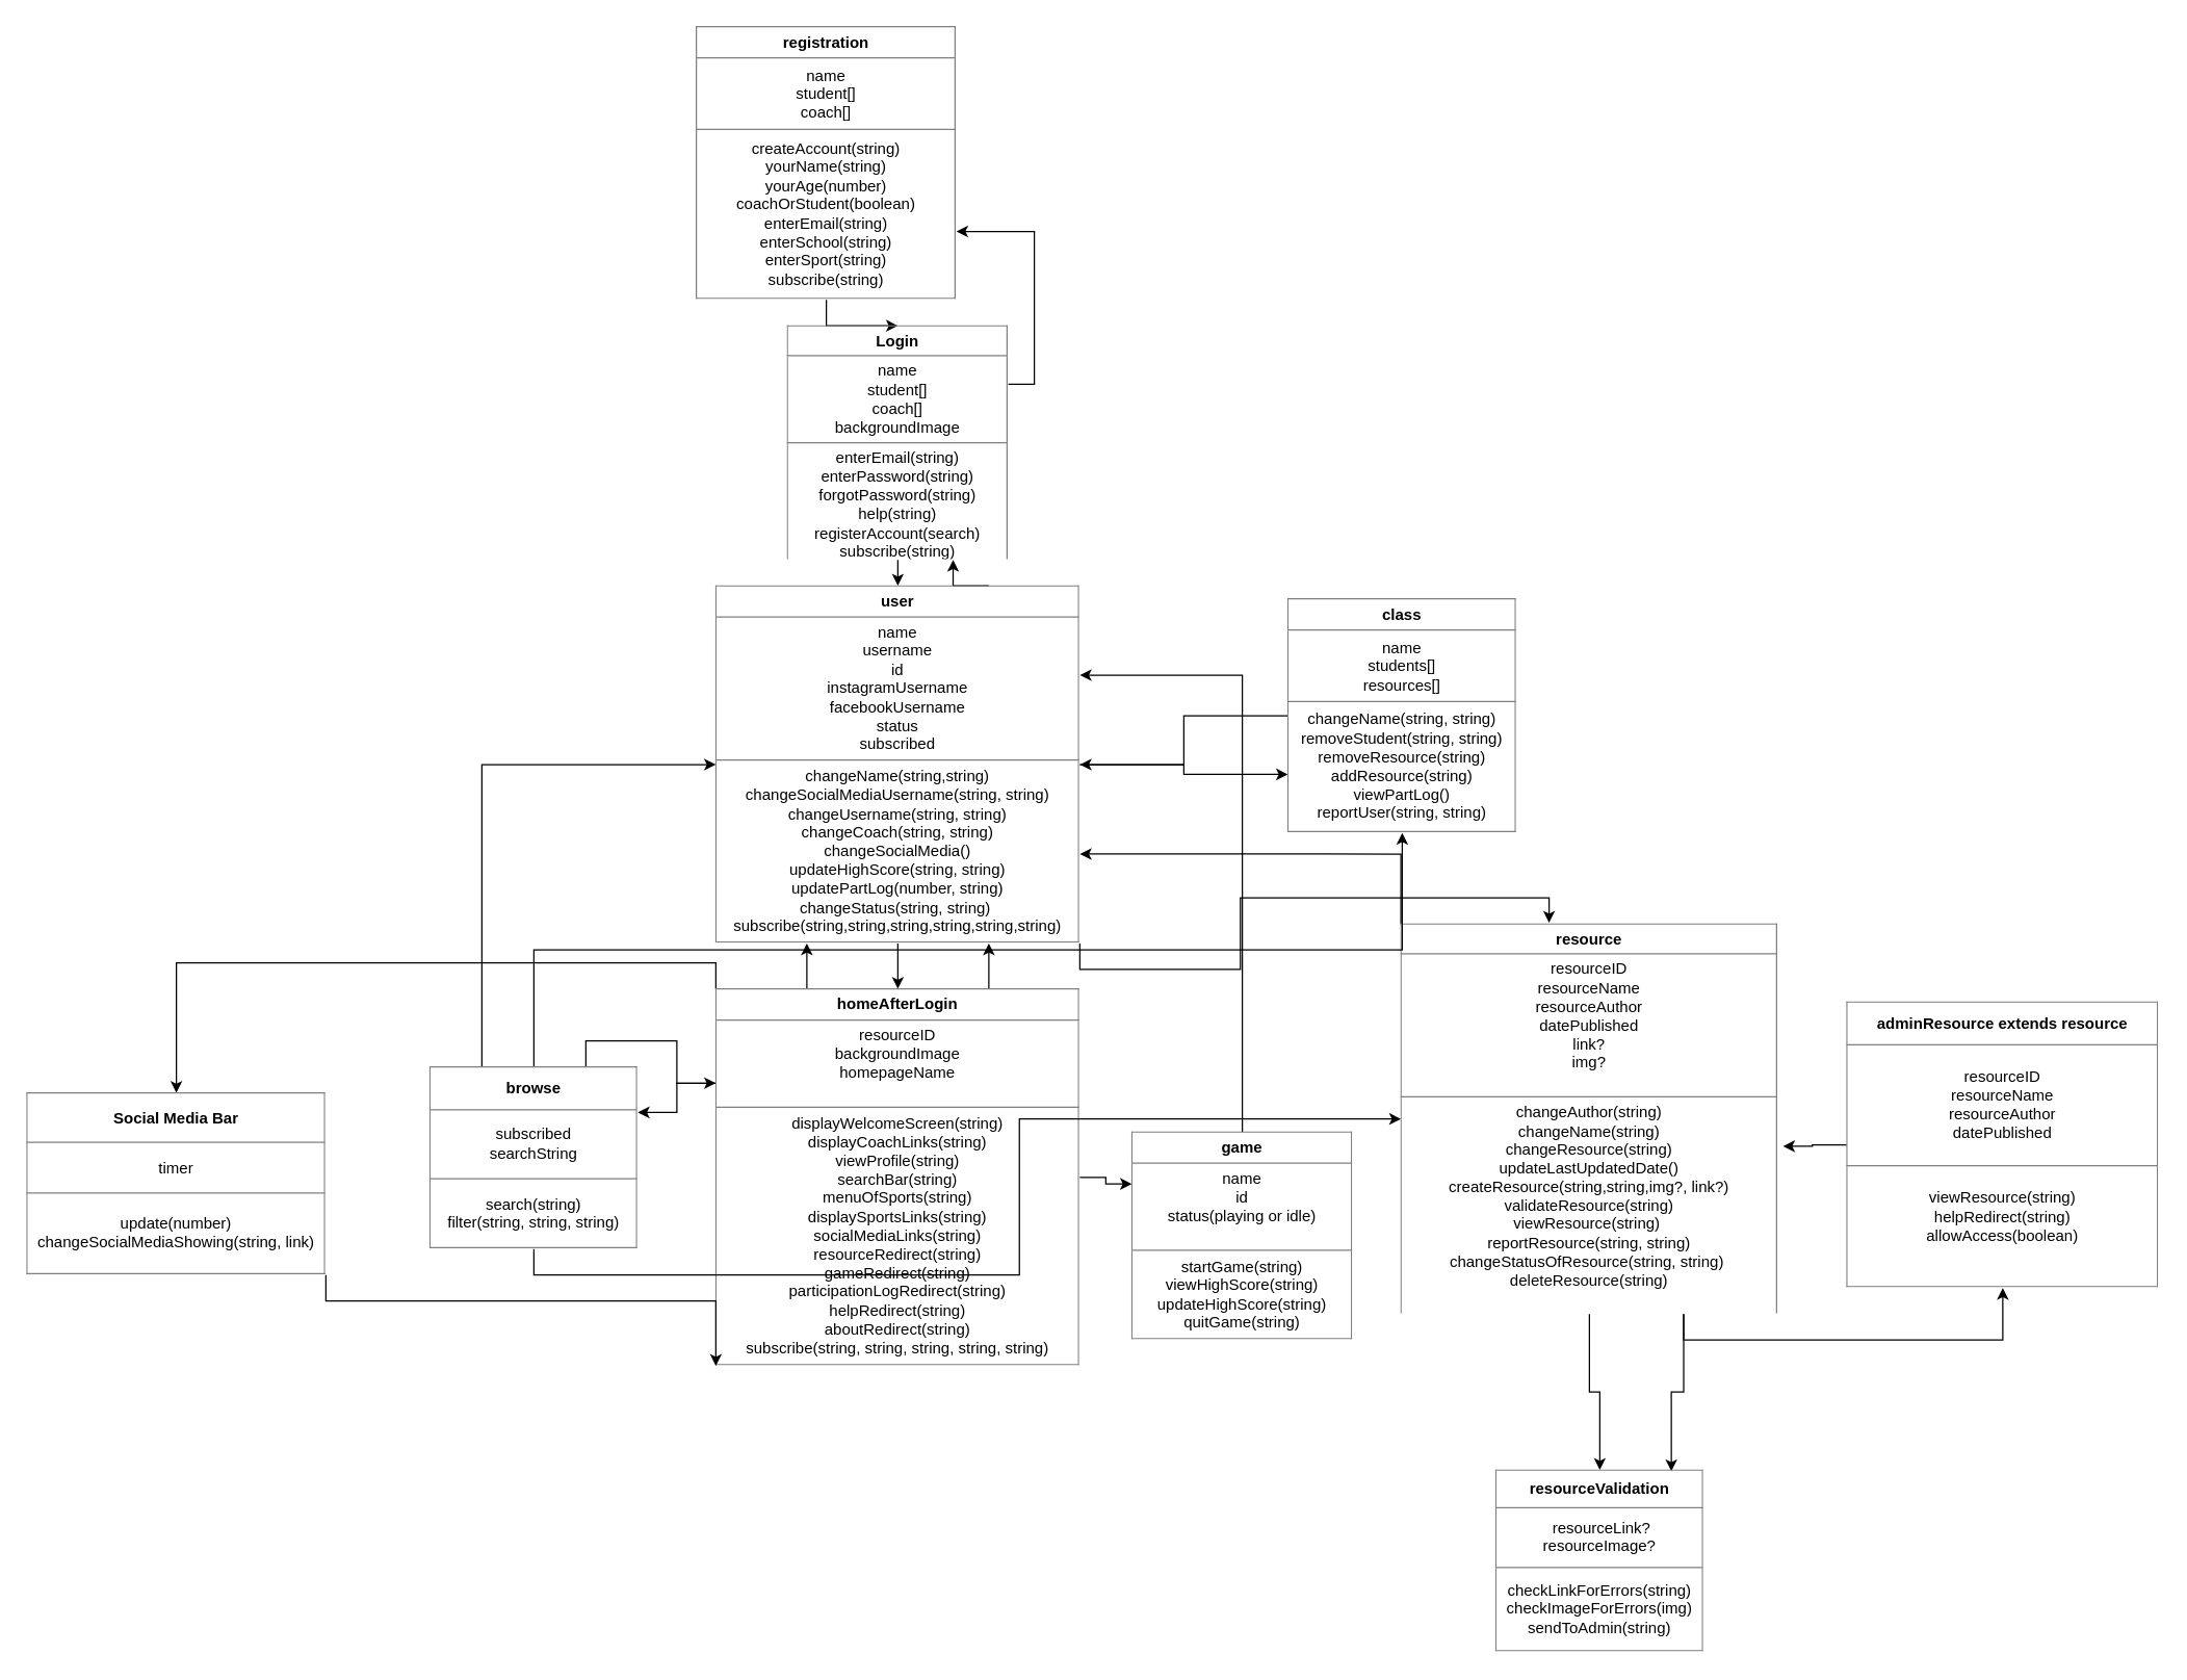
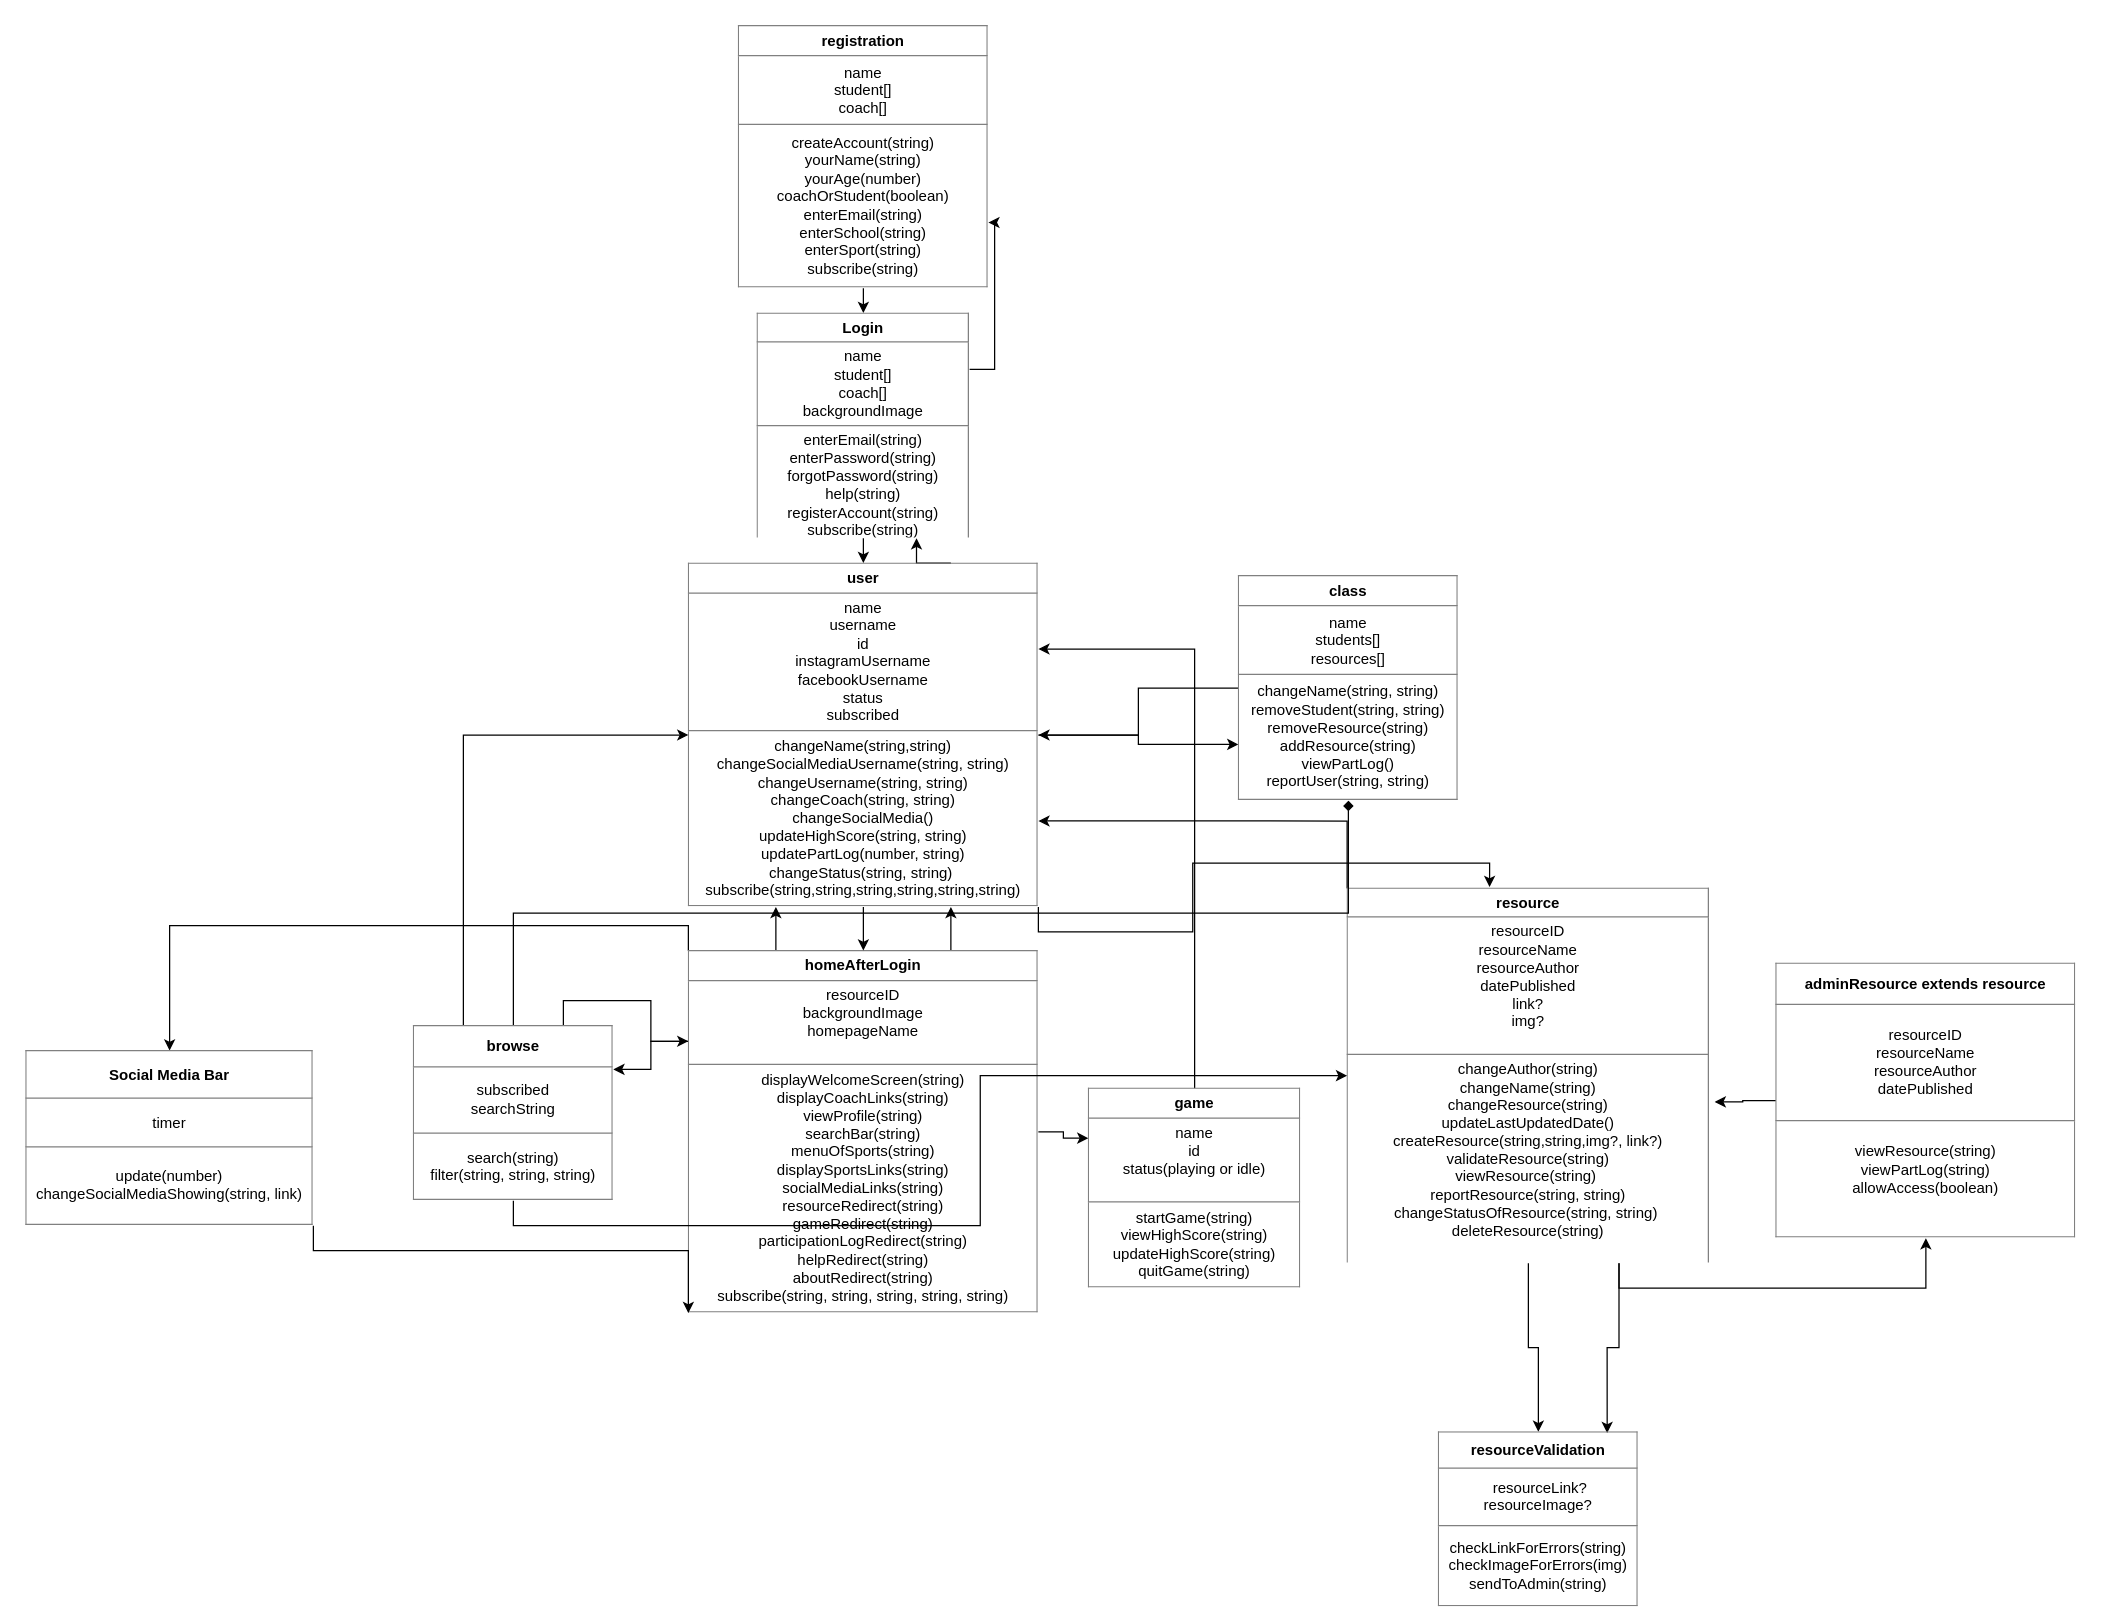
- <mxCell id="26" value="&lt;table border=&quot;1&quot; width=&quot;100%&quot; cellpadding=&quot;4&quot; style=&quot;width: 100% ; height: 100% ; border-collapse: collapse&quot;&gt;&lt;tbody&gt;&lt;tr&gt;&lt;th align=&quot;center&quot;&gt;registration&lt;/th&gt;&lt;/tr&gt;&lt;tr&gt;&lt;td align=&quot;center&quot;&gt;name&lt;br&gt;student[]&lt;br&gt;coach[]&lt;/td&gt;&lt;/tr&gt;&lt;tr&gt;&lt;td align=&quot;center&quot;&gt;createAccount(string)&lt;br&gt;yourName(string)&lt;br&gt;yourAge(number)&lt;br&gt;coachOrStudent(boolean)&lt;br&gt;enterEmail(string)&lt;br&gt;enterSchool(string)&lt;br&gt;enterSport(string)&lt;br&gt;subscribe(string)&lt;/td&gt;&lt;/tr&gt;&lt;/tbody&gt;&lt;/table&gt;" style="text;html=1;strokeColor=none;fillColor=none;overflow=fill;" vertex="1" parent="1"><mxGeometry x="535" y="20" width="200" height="210" as="geometry" /></mxCell>
+ <mxCell id="26" value="&lt;table border=&quot;1&quot; width=&quot;100%&quot; cellpadding=&quot;4&quot; style=&quot;width: 100% ; height: 100% ; border-collapse: collapse&quot;&gt;&lt;tbody&gt;&lt;tr&gt;&lt;th align=&quot;center&quot;&gt;registration&lt;/th&gt;&lt;/tr&gt;&lt;tr&gt;&lt;td align=&quot;center&quot;&gt;name&lt;br&gt;student[]&lt;br&gt;coach[]&lt;/td&gt;&lt;/tr&gt;&lt;tr&gt;&lt;td align=&quot;center&quot;&gt;createAccount(string)&lt;br&gt;yourName(string)&lt;br&gt;yourAge(number)&lt;br&gt;coachOrStudent(boolean)&lt;br&gt;enterEmail(string)&lt;br&gt;enterSchool(string)&lt;br&gt;enterSport(string)&lt;br&gt;subscribe(string)&lt;/td&gt;&lt;/tr&gt;&lt;/tbody&gt;&lt;/table&gt;" style="text;html=1;strokeColor=none;fillColor=none;overflow=fill;" vertex="1" parent="1"><mxGeometry x="590" y="20" width="200" height="210" as="geometry" /></mxCell>
- <mxCell id="36" value="&lt;table border=&quot;1&quot; width=&quot;100%&quot; cellpadding=&quot;4&quot; style=&quot;width: 100% ; height: 100% ; border-collapse: collapse&quot;&gt;&lt;tbody&gt;&lt;tr&gt;&lt;th align=&quot;center&quot;&gt;Login&lt;/th&gt;&lt;/tr&gt;&lt;tr&gt;&lt;td align=&quot;center&quot;&gt;name&lt;br&gt;student[]&lt;br&gt;coach[]&lt;br&gt;backgroundImage&lt;/td&gt;&lt;/tr&gt;&lt;tr&gt;&lt;td align=&quot;center&quot;&gt;enterEmail(string)&lt;br&gt;enterPassword(string)&lt;br&gt;forgotPassword(string)&lt;br&gt;help(string)&lt;br&gt;registerAccount(search)&lt;br&gt;subscribe(string)&lt;/td&gt;&lt;/tr&gt;&lt;/tbody&gt;&lt;/table&gt;" style="text;html=1;strokeColor=none;fillColor=none;overflow=fill;" vertex="1" parent="1"><mxGeometry x="605" y="250" width="170" height="180" as="geometry" /></mxCell>
+ <mxCell id="36" value="&lt;table border=&quot;1&quot; width=&quot;100%&quot; cellpadding=&quot;4&quot; style=&quot;width: 100% ; height: 100% ; border-collapse: collapse&quot;&gt;&lt;tbody&gt;&lt;tr&gt;&lt;th align=&quot;center&quot;&gt;Login&lt;/th&gt;&lt;/tr&gt;&lt;tr&gt;&lt;td align=&quot;center&quot;&gt;name&lt;br&gt;student[]&lt;br&gt;coach[]&lt;br&gt;backgroundImage&lt;/td&gt;&lt;/tr&gt;&lt;tr&gt;&lt;td align=&quot;center&quot;&gt;enterEmail(string)&lt;br&gt;enterPassword(string)&lt;br&gt;forgotPassword(string)&lt;br&gt;help(string)&lt;br&gt;registerAccount(string)&lt;br&gt;subscribe(string)&lt;/td&gt;&lt;/tr&gt;&lt;/tbody&gt;&lt;/table&gt;" style="text;html=1;strokeColor=none;fillColor=none;overflow=fill;" vertex="1" parent="1"><mxGeometry x="605" y="250" width="170" height="180" as="geometry" /></mxCell>
- <mxCell id="28" style="edgeStyle=orthogonalEdgeStyle;rounded=0;orthogonalLoop=1;jettySize=auto;html=1;exitX=0.5;exitY=0;exitDx=0;exitDy=0;entryX=0.5;entryY=1;entryDx=0;entryDy=0;" edge="1" parent="1" source="31" target="22"><mxGeometry relative="1" as="geometry" /></mxCell>
+ <mxCell id="28" style="edgeStyle=orthogonalEdgeStyle;rounded=0;orthogonalLoop=1;jettySize=auto;html=1;exitX=0.5;exitY=0;exitDx=0;exitDy=0;entryX=0.5;entryY=1;entryDx=0;entryDy=0;endArrow=diamond;" edge="1" parent="1" source="31" target="22"><mxGeometry relative="1" as="geometry" /></mxCell>
- <mxCell id="8" value="&lt;table style=&quot;width: 100% ; height: 100% ; border-collapse: collapse&quot; width=&quot;100%&quot; cellpadding=&quot;4&quot; border=&quot;1&quot;&gt;&lt;tbody&gt;&lt;tr&gt;&lt;th align=&quot;center&quot;&gt;&lt;b&gt;adminResource extends resource&lt;/b&gt;&lt;/th&gt;&lt;/tr&gt;&lt;tr&gt;&lt;td align=&quot;center&quot;&gt;resourceID&lt;br&gt;resourceName&lt;br&gt;resourceAuthor&lt;br&gt;datePublished&lt;/td&gt;&lt;/tr&gt;&lt;tr&gt;&lt;td align=&quot;center&quot;&gt;viewResource(string)&lt;br&gt;helpRedirect(string)&lt;br&gt;allowAccess(boolean)&lt;br&gt;&lt;br&gt;&lt;/td&gt;&lt;/tr&gt;&lt;/tbody&gt;&lt;/table&gt;" style="text;html=1;strokeColor=none;fillColor=none;overflow=fill;" vertex="1" parent="1"><mxGeometry x="1420" y="770" width="240" height="220" as="geometry" /></mxCell>
+ <mxCell id="8" value="&lt;table style=&quot;width: 100% ; height: 100% ; border-collapse: collapse&quot; width=&quot;100%&quot; cellpadding=&quot;4&quot; border=&quot;1&quot;&gt;&lt;tbody&gt;&lt;tr&gt;&lt;th align=&quot;center&quot;&gt;&lt;b&gt;adminResource extends resource&lt;/b&gt;&lt;/th&gt;&lt;/tr&gt;&lt;tr&gt;&lt;td align=&quot;center&quot;&gt;resourceID&lt;br&gt;resourceName&lt;br&gt;resourceAuthor&lt;br&gt;datePublished&lt;/td&gt;&lt;/tr&gt;&lt;tr&gt;&lt;td align=&quot;center&quot;&gt;viewResource(string)&lt;br&gt;viewPartLog(string)&lt;br&gt;allowAccess(boolean)&lt;br&gt;&lt;br&gt;&lt;/td&gt;&lt;/tr&gt;&lt;/tbody&gt;&lt;/table&gt;" style="text;html=1;strokeColor=none;fillColor=none;overflow=fill;" vertex="1" parent="1"><mxGeometry x="1420" y="770" width="240" height="220" as="geometry" /></mxCell>
- <mxCell id="9" value="&lt;table style=&quot;width: 100% ; height: 100% ; border-collapse: collapse&quot; width=&quot;100%&quot; cellpadding=&quot;4&quot; border=&quot;1&quot;&gt;&lt;tbody&gt;&lt;tr&gt;&lt;th align=&quot;center&quot;&gt;resourceValidation&lt;/th&gt;&lt;/tr&gt;&lt;tr&gt;&lt;td align=&quot;center&quot;&gt;&amp;nbsp;resourceLink? &lt;br&gt;resourceImage? &lt;br&gt;&lt;/td&gt;&lt;/tr&gt;&lt;tr&gt;&lt;td align=&quot;center&quot;&gt;checkLinkForErrors(string)&lt;br&gt;checkImageForErrors(img)&lt;br&gt;sendToAdmin(string)&lt;br&gt;&lt;/td&gt;&lt;/tr&gt;&lt;/tbody&gt;&lt;/table&gt;" style="text;html=1;strokeColor=none;fillColor=none;overflow=fill;" vertex="1" parent="1"><mxGeometry x="1150" y="1130" width="160" height="140" as="geometry" /></mxCell>
+ <mxCell id="9" value="&lt;table style=&quot;width: 100% ; height: 100% ; border-collapse: collapse&quot; width=&quot;100%&quot; cellpadding=&quot;4&quot; border=&quot;1&quot;&gt;&lt;tbody&gt;&lt;tr&gt;&lt;th align=&quot;center&quot;&gt;resourceValidation&lt;/th&gt;&lt;/tr&gt;&lt;tr&gt;&lt;td align=&quot;center&quot;&gt;&amp;nbsp;resourceLink? &lt;br&gt;resourceImage? &lt;br&gt;&lt;/td&gt;&lt;/tr&gt;&lt;tr&gt;&lt;td align=&quot;center&quot;&gt;checkLinkForErrors(string)&lt;br&gt;checkImageForErrors(img)&lt;br&gt;sendToAdmin(string)&lt;br&gt;&lt;/td&gt;&lt;/tr&gt;&lt;/tbody&gt;&lt;/table&gt;" style="text;html=1;strokeColor=none;fillColor=none;overflow=fill;" vertex="1" parent="1"><mxGeometry x="1150" y="1145" width="160" height="140" as="geometry" /></mxCell>
